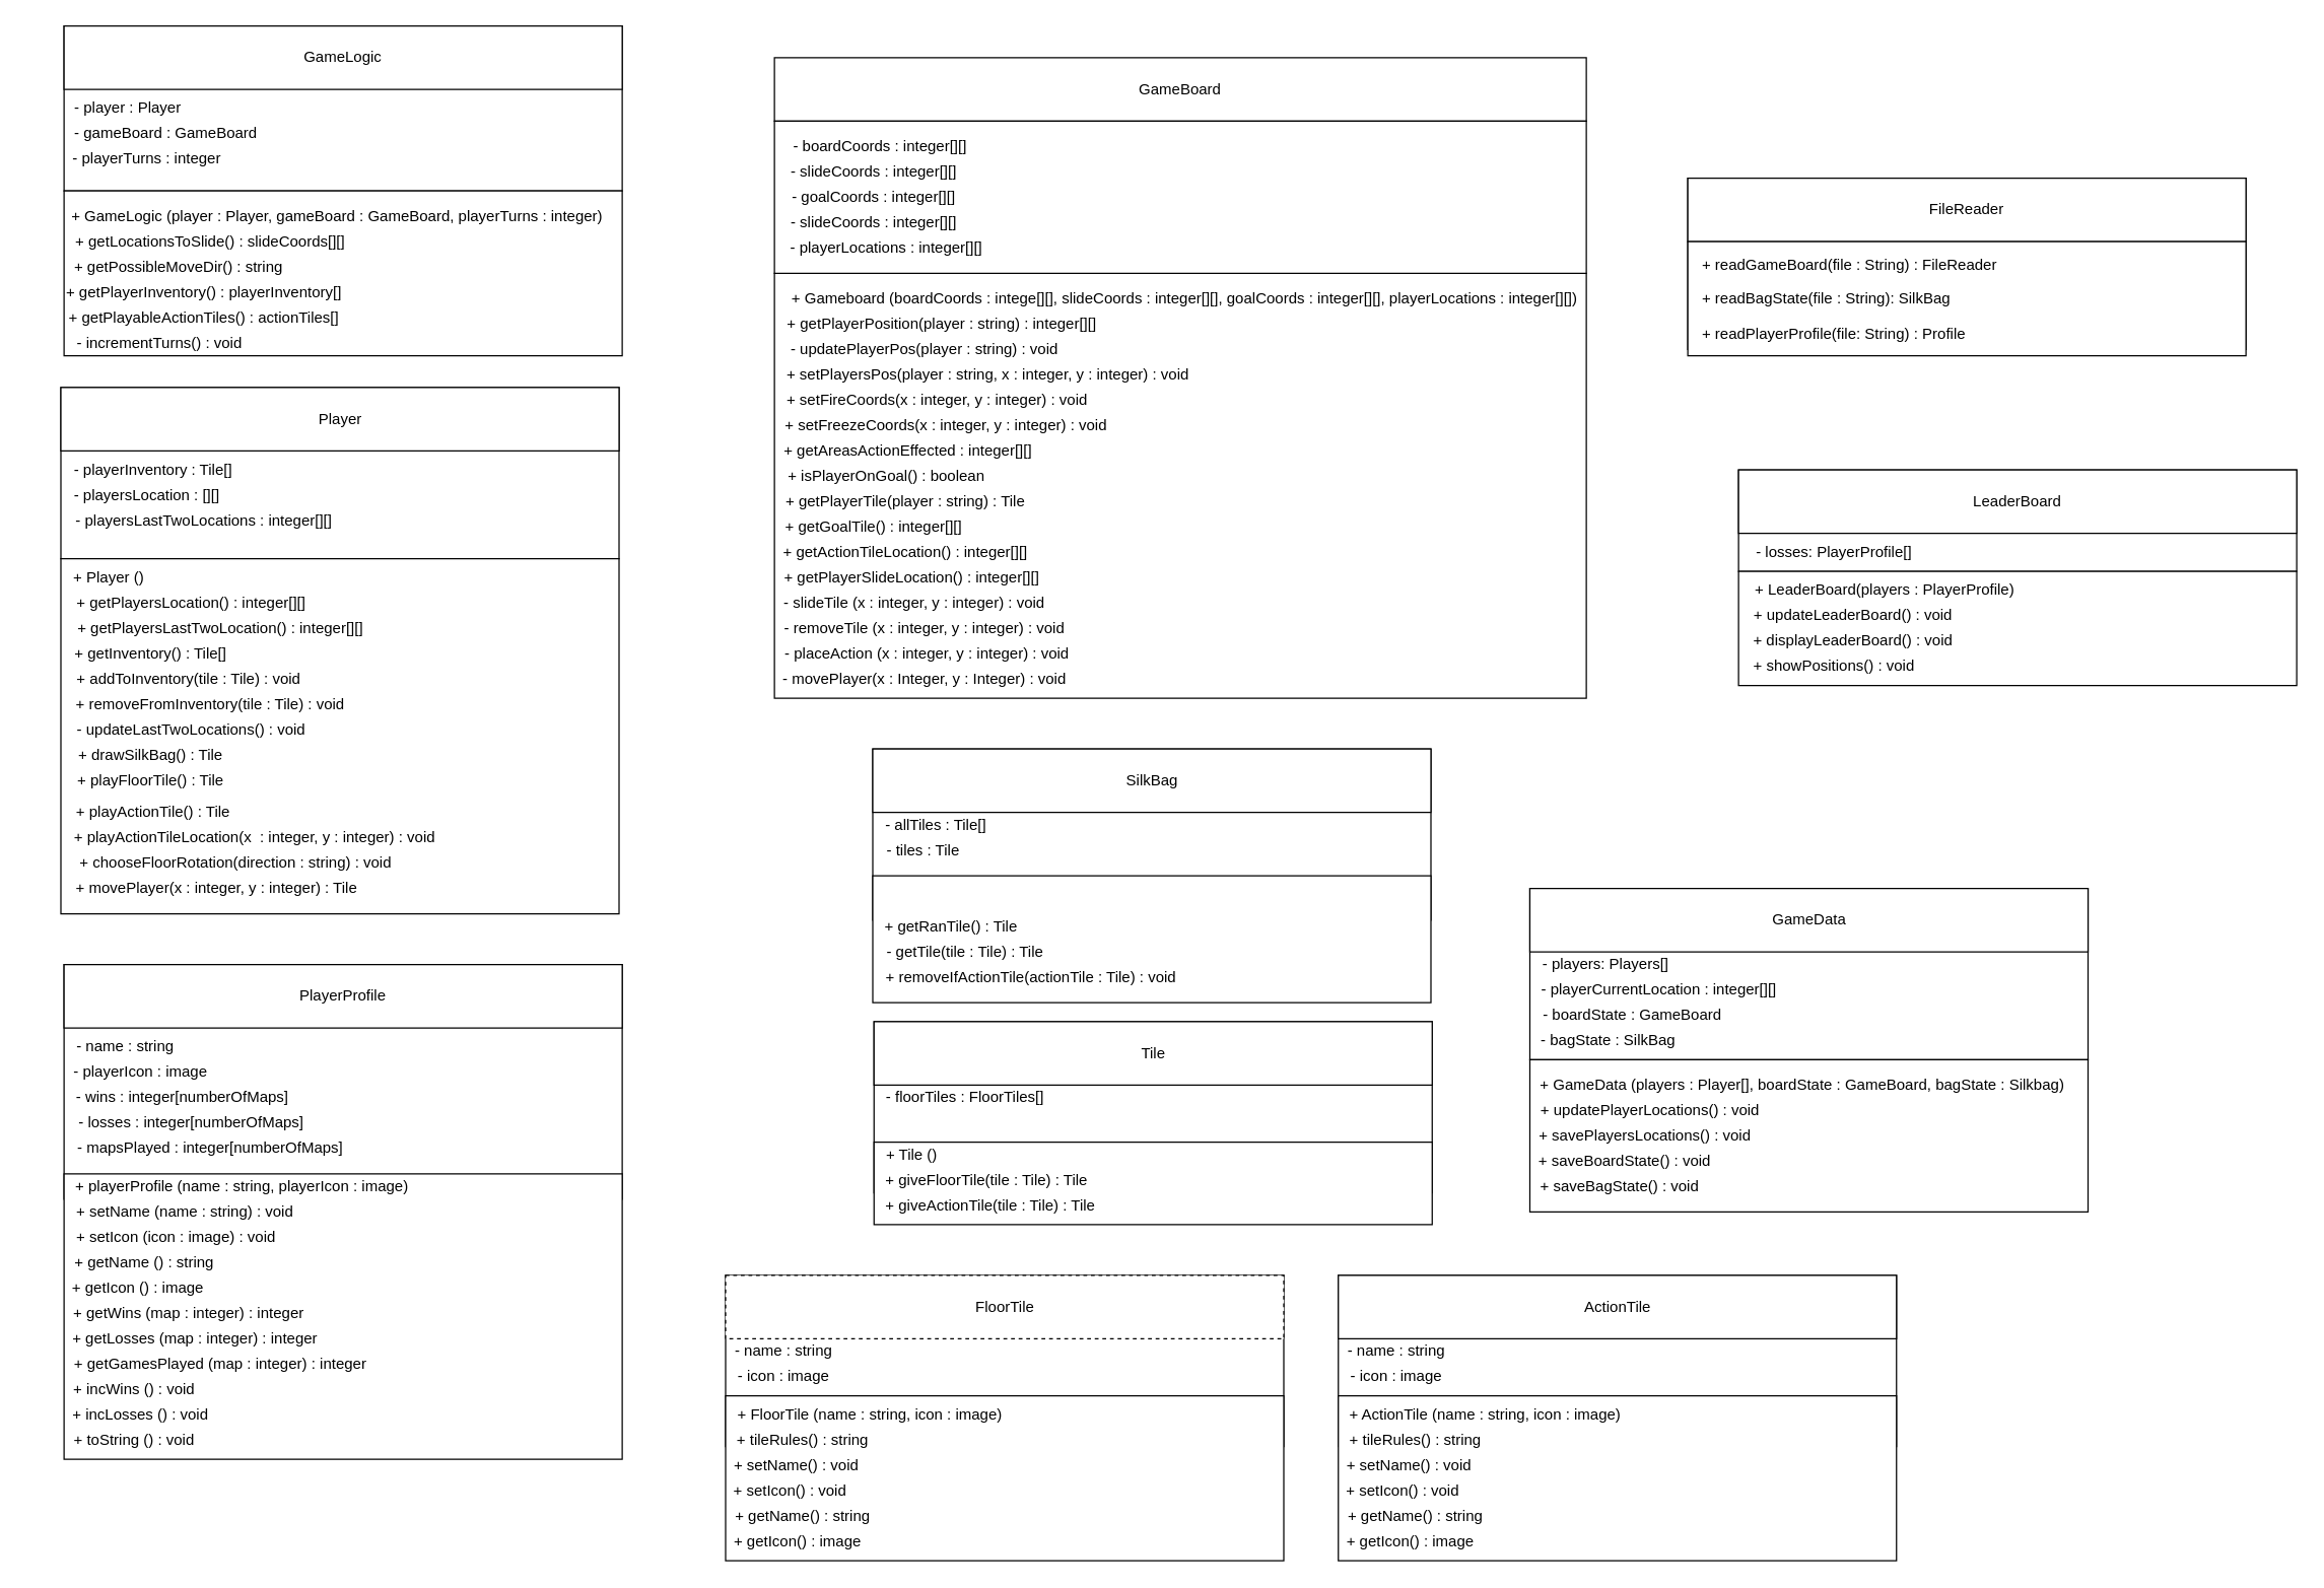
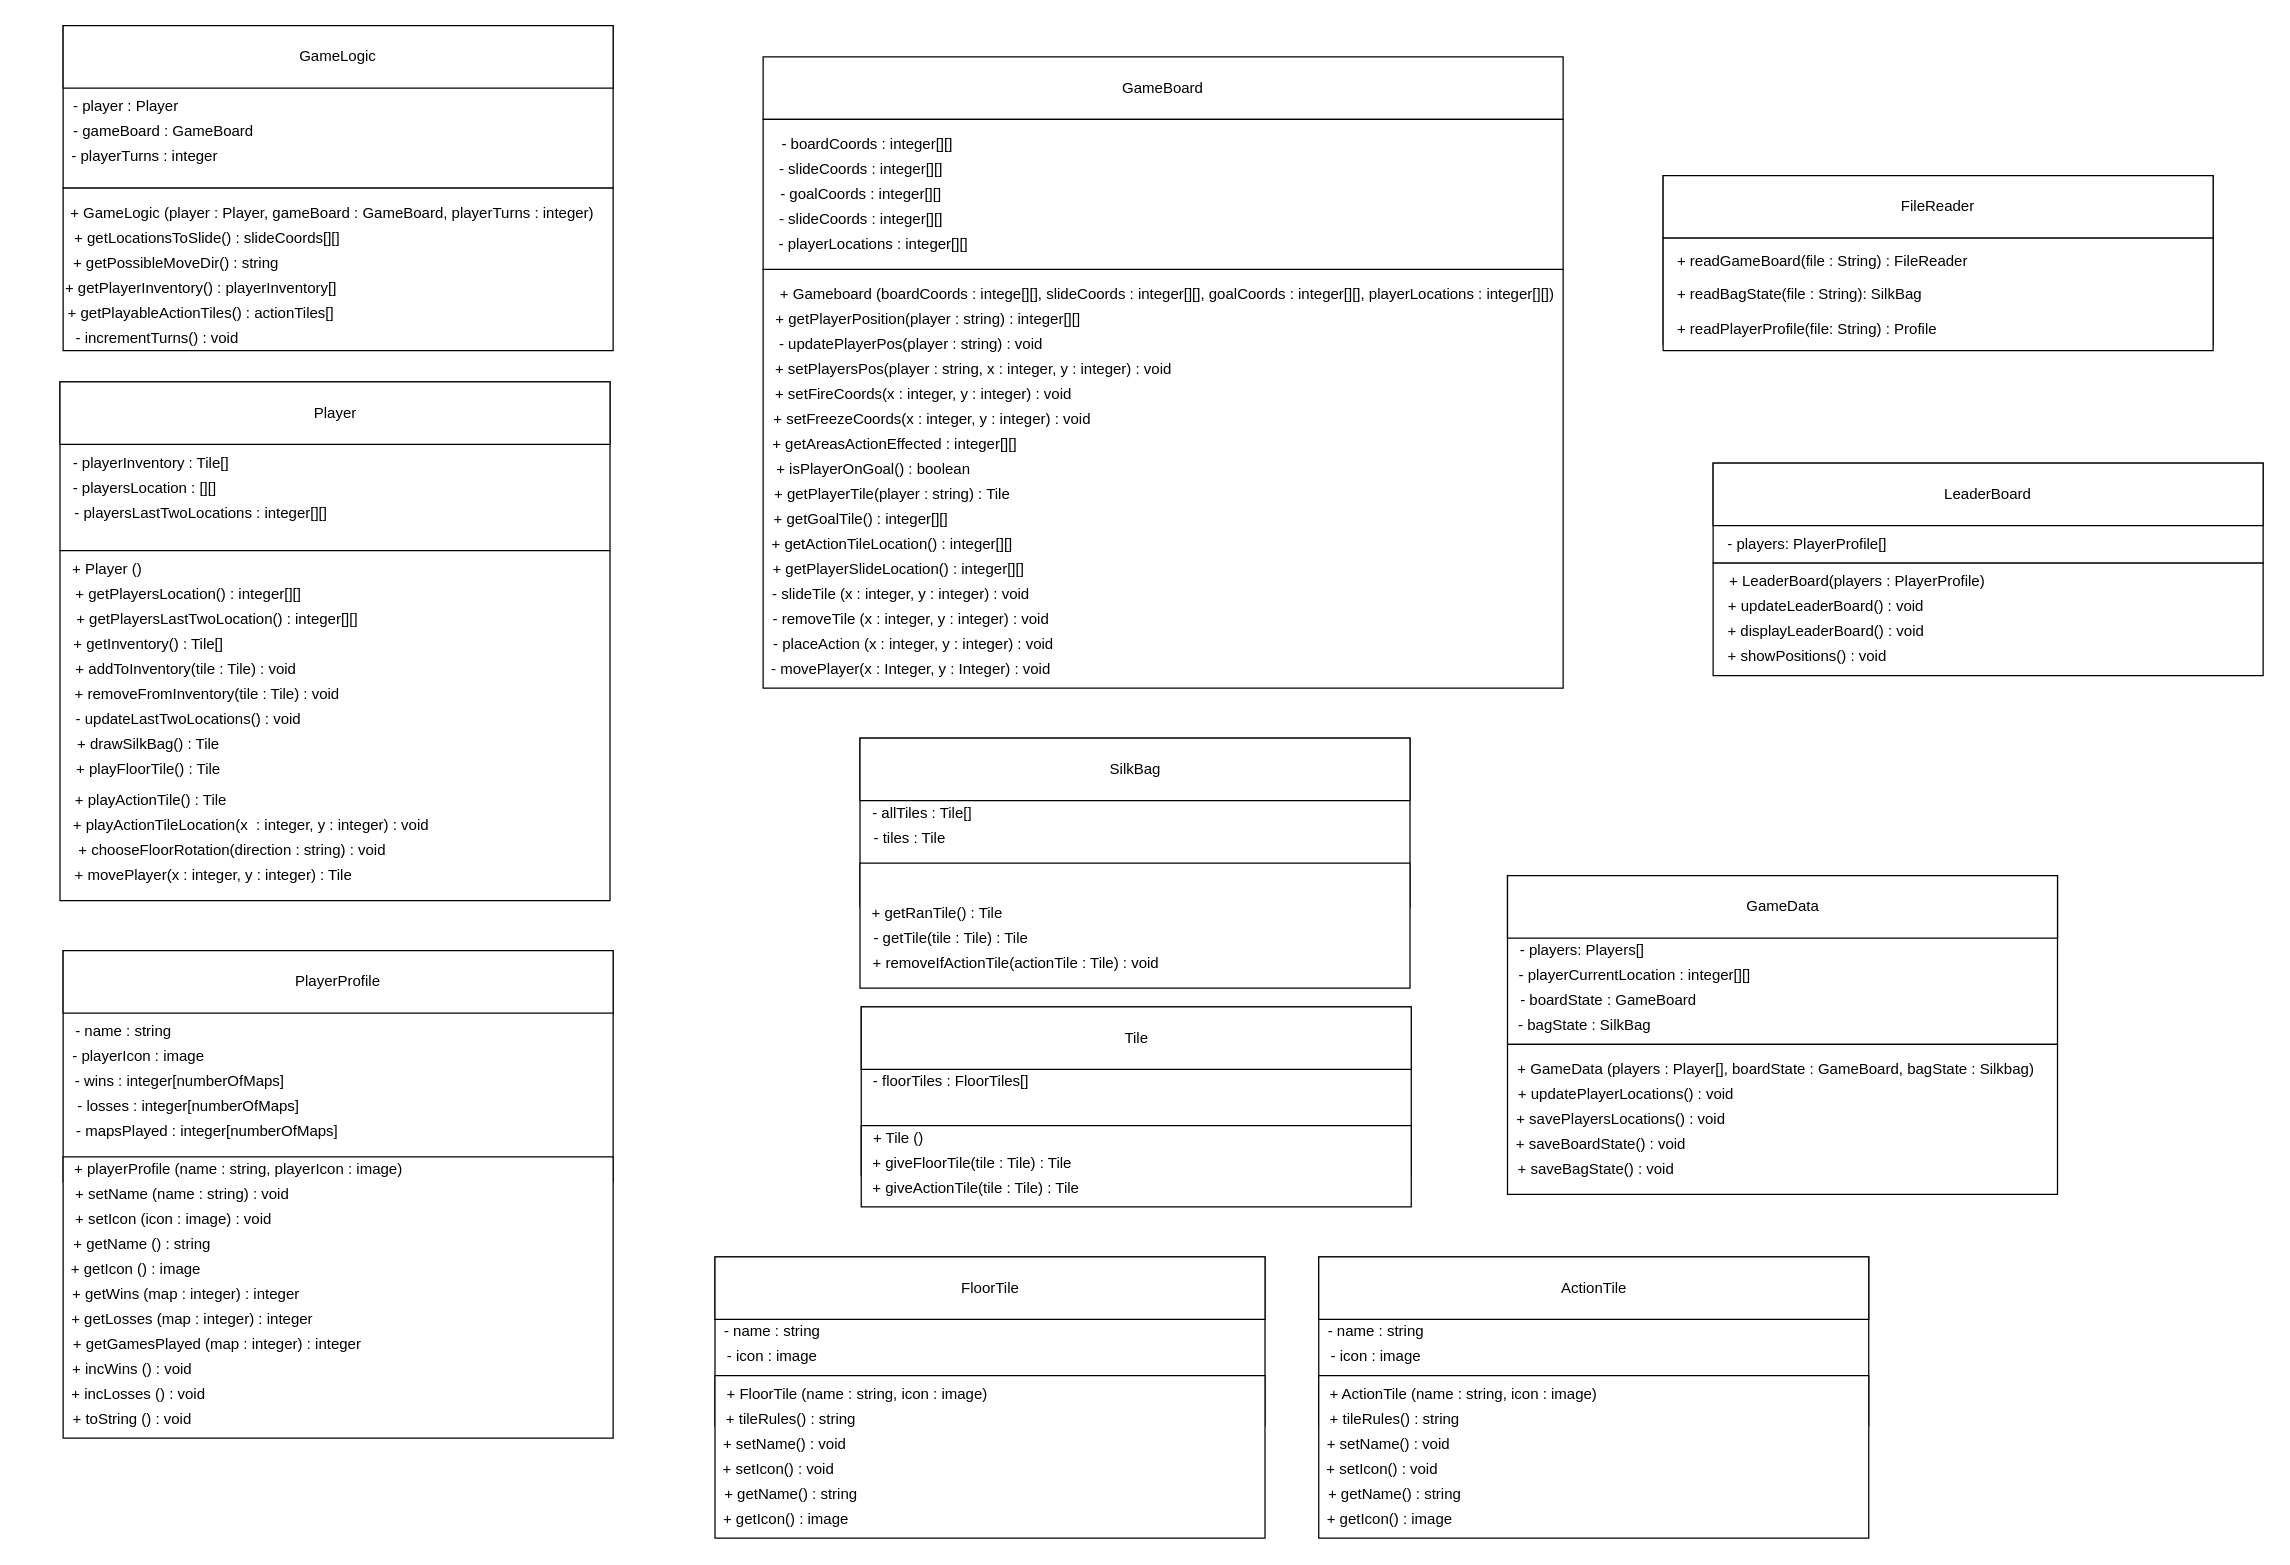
- <mxCell id="134" value="- losses: PlayerProfile[]" style="text;html=1;align=center;verticalAlign=middle;resizable=0;points=[];autosize=1;" vertex="1" parent="1"><mxGeometry x="1374.5" y="425" width="140" height="20" as="geometry" /></mxCell>
+ <mxCell id="134" value="- players: PlayerProfile[]" style="text;html=1;align=center;verticalAlign=middle;resizable=0;points=[];autosize=1;" vertex="1" parent="1"><mxGeometry x="1374.5" y="425" width="140" height="20" as="geometry" /></mxCell>
- <mxCell id="90" value="FloorTile" style="rounded=0;whiteSpace=wrap;html=1;dashed=1;" vertex="1" parent="1"><mxGeometry x="571.5" y="1005" width="440" height="50" as="geometry" /></mxCell>
+ <mxCell id="90" value="FloorTile" style="rounded=0;whiteSpace=wrap;html=1;" vertex="1" parent="1"><mxGeometry x="571.5" y="1005" width="440" height="50" as="geometry" /></mxCell>
